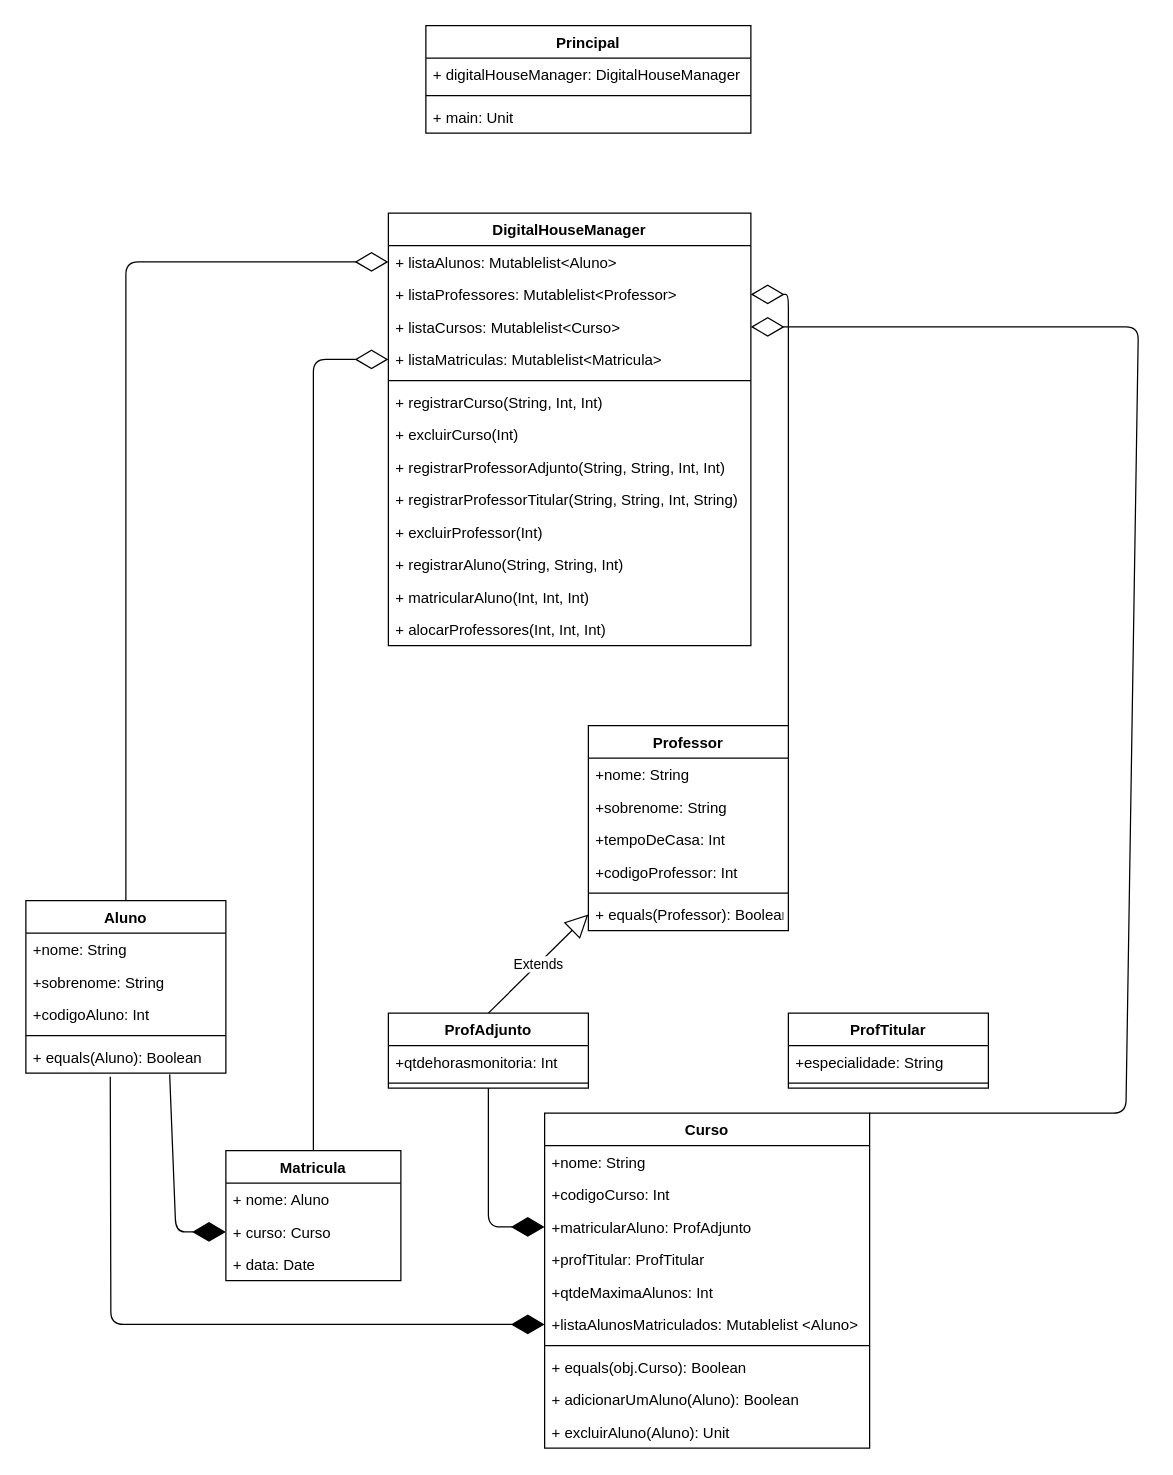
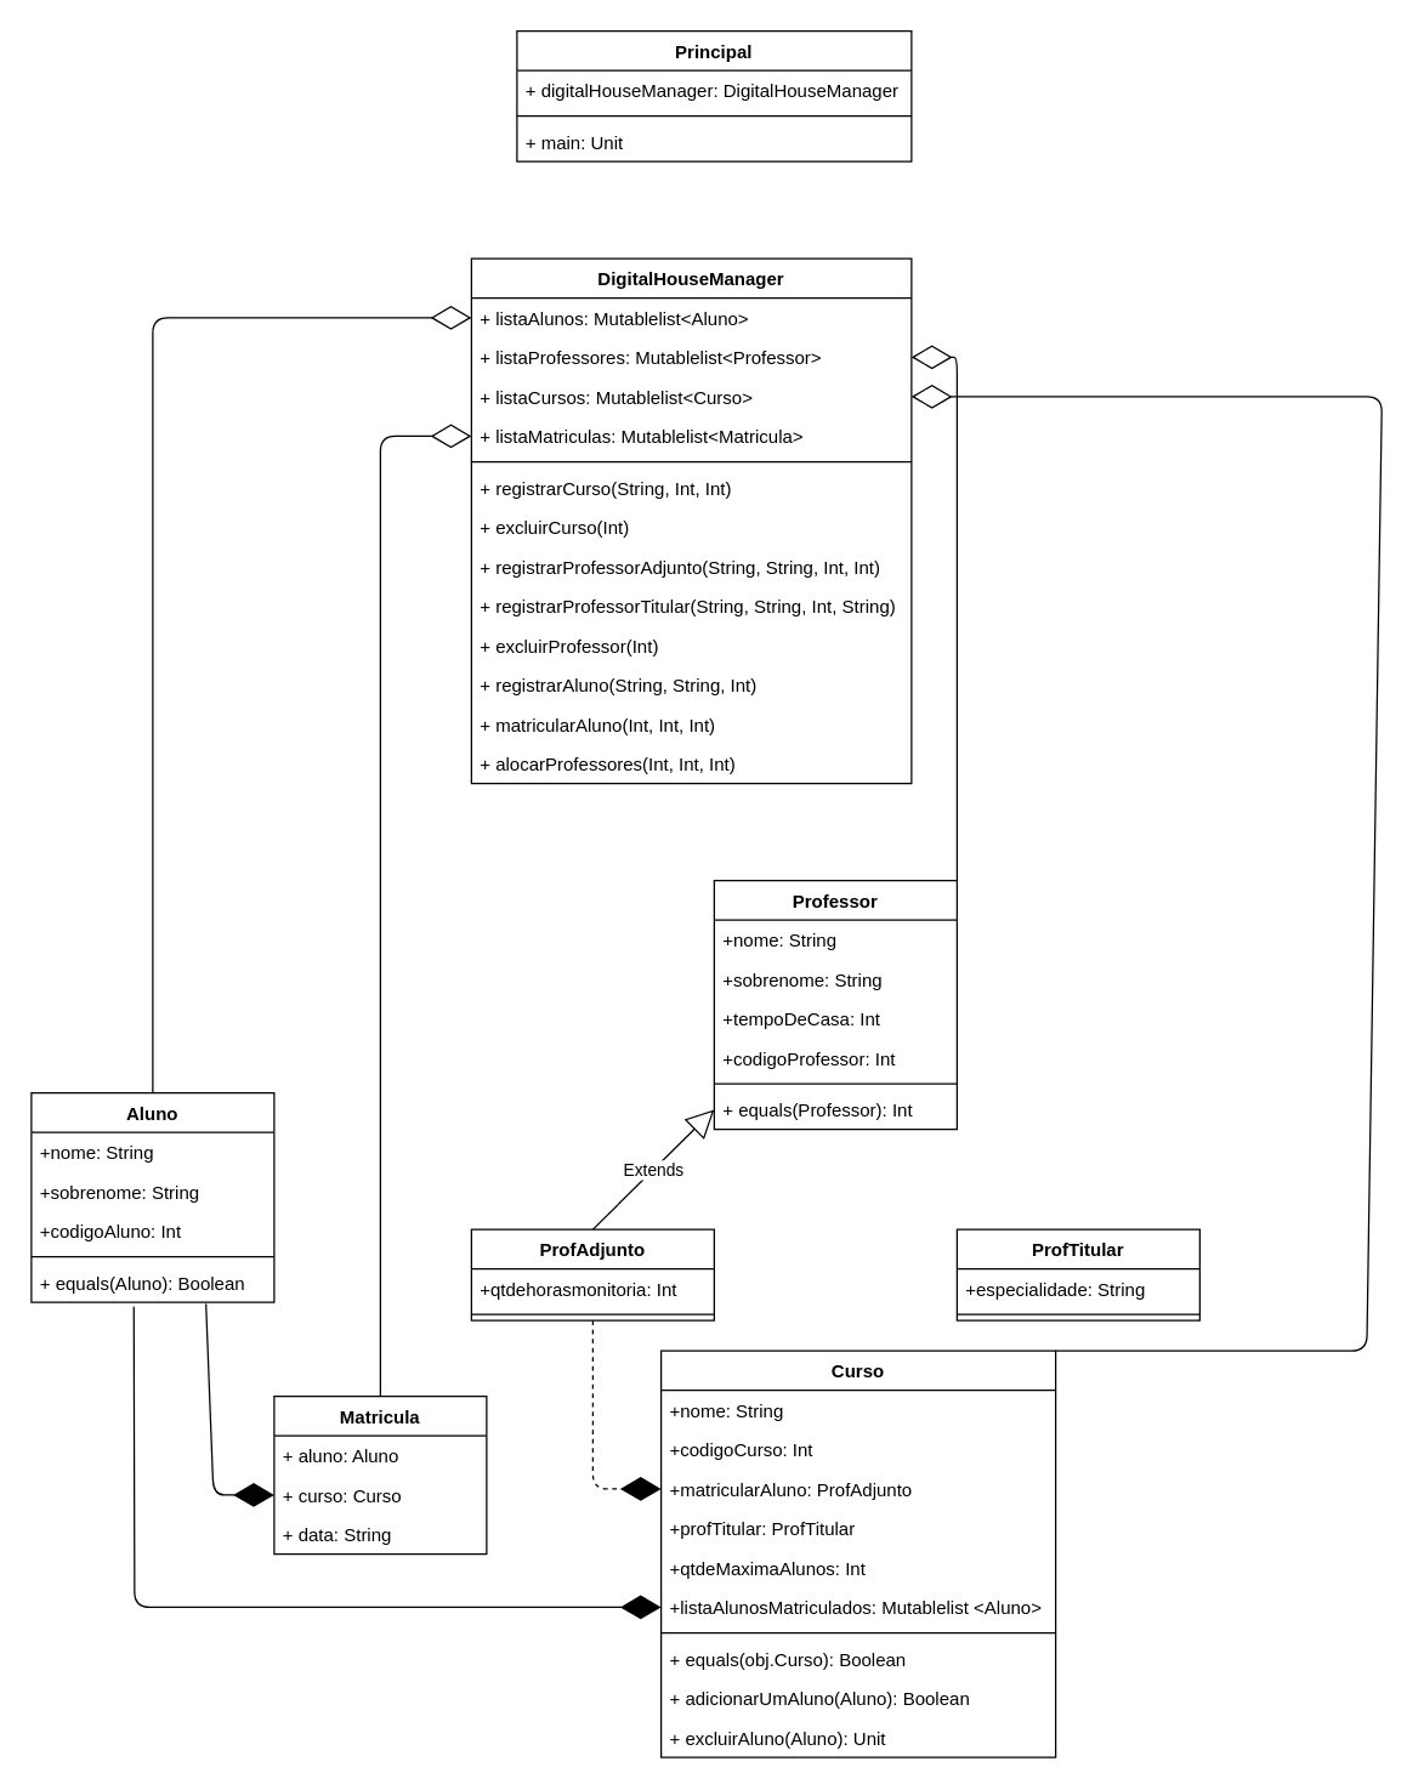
- <mxCell id="45" value="+ equals(Professor): Boolean" style="text;strokeColor=none;fillColor=none;align=left;verticalAlign=top;spacingLeft=4;spacingRight=4;overflow=hidden;rotatable=0;points=[[0,0.5],[1,0.5]];portConstraint=eastwest;" parent="39" vertex="1"><mxGeometry y="138" width="160" height="26" as="geometry" /></mxCell>
+ <mxCell id="45" value="+ equals(Professor): Int" style="text;strokeColor=none;fillColor=none;align=left;verticalAlign=top;spacingLeft=4;spacingRight=4;overflow=hidden;rotatable=0;points=[[0,0.5],[1,0.5]];portConstraint=eastwest;" parent="39" vertex="1"><mxGeometry y="138" width="160" height="26" as="geometry" /></mxCell>
- <mxCell id="3" value="" style="endArrow=diamondThin;endFill=1;endSize=24;html=1;entryX=0;entryY=0.5;entryDx=0;entryDy=0;exitX=0.5;exitY=1;exitDx=0;exitDy=0;" parent="1" source="49" target="27" edge="1"><mxGeometry width="160" relative="1" as="geometry"><mxPoint x="90" y="799" as="sourcePoint" /><mxPoint x="250" y="799" as="targetPoint" /><Array as="points"><mxPoint x="390" y="981" /></Array></mxGeometry></mxCell>
+ <mxCell id="3" value="" style="endArrow=diamondThin;endFill=1;endSize=24;html=1;entryX=0;entryY=0.5;entryDx=0;entryDy=0;exitX=0.5;exitY=1;exitDx=0;exitDy=0;dashed=1;" parent="1" source="49" target="27" edge="1"><mxGeometry width="160" relative="1" as="geometry"><mxPoint x="90" y="799" as="sourcePoint" /><mxPoint x="250" y="799" as="targetPoint" /><Array as="points"><mxPoint x="390" y="981" /></Array></mxGeometry></mxCell>
- <mxCell id="36" value="+ nome: Aluno" style="text;strokeColor=none;fillColor=none;align=left;verticalAlign=top;spacingLeft=4;spacingRight=4;overflow=hidden;rotatable=0;points=[[0,0.5],[1,0.5]];portConstraint=eastwest;" parent="35" vertex="1"><mxGeometry y="26" width="140" height="26" as="geometry" /></mxCell>
+ <mxCell id="36" value="+ aluno: Aluno" style="text;strokeColor=none;fillColor=none;align=left;verticalAlign=top;spacingLeft=4;spacingRight=4;overflow=hidden;rotatable=0;points=[[0,0.5],[1,0.5]];portConstraint=eastwest;" parent="35" vertex="1"><mxGeometry y="26" width="140" height="26" as="geometry" /></mxCell>
- <mxCell id="38" value="+ data: Date" style="text;strokeColor=none;fillColor=none;align=left;verticalAlign=top;spacingLeft=4;spacingRight=4;overflow=hidden;rotatable=0;points=[[0,0.5],[1,0.5]];portConstraint=eastwest;" parent="35" vertex="1"><mxGeometry y="78" width="140" height="26" as="geometry" /></mxCell>
+ <mxCell id="38" value="+ data: String" style="text;strokeColor=none;fillColor=none;align=left;verticalAlign=top;spacingLeft=4;spacingRight=4;overflow=hidden;rotatable=0;points=[[0,0.5],[1,0.5]];portConstraint=eastwest;" parent="35" vertex="1"><mxGeometry y="78" width="140" height="26" as="geometry" /></mxCell>
